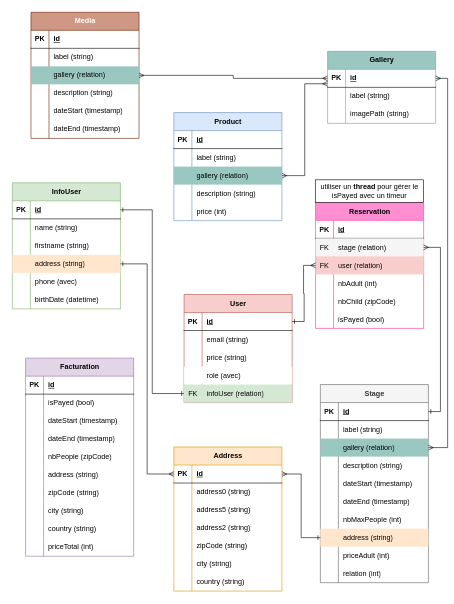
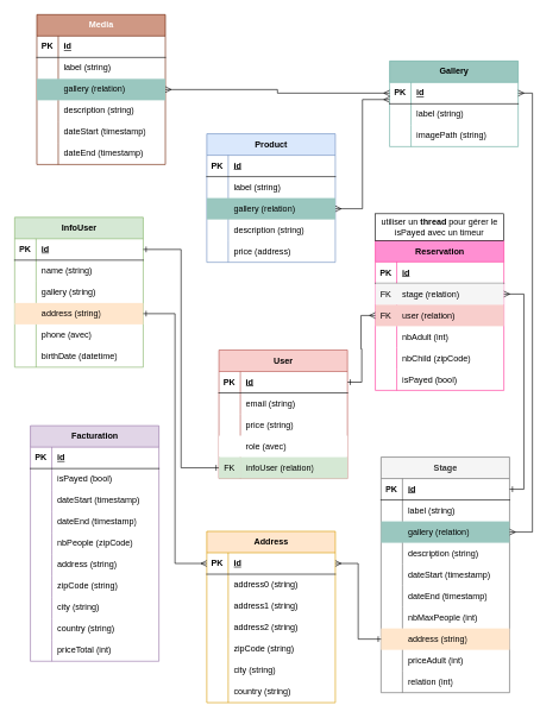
- <mxCell id="166" value="price (int)" style="shape=partialRectangle;connectable=0;fillColor=none;top=0;left=0;bottom=0;right=0;align=left;spacingLeft=6;overflow=hidden;whiteSpace=wrap;html=1;" parent="164" vertex="1"><mxGeometry x="30" width="150" height="30" as="geometry"><mxRectangle width="150" height="30" as="alternateBounds" /></mxGeometry></mxCell>
+ <mxCell id="166" value="price (address)" style="shape=partialRectangle;connectable=0;fillColor=none;top=0;left=0;bottom=0;right=0;align=left;spacingLeft=6;overflow=hidden;whiteSpace=wrap;html=1;" parent="164" vertex="1"><mxGeometry x="30" width="150" height="30" as="geometry"><mxRectangle width="150" height="30" as="alternateBounds" /></mxGeometry></mxCell>
- <mxCell id="73" value="firstname (string)" style="shape=partialRectangle;connectable=0;fillColor=none;top=0;left=0;bottom=0;right=0;align=left;spacingLeft=6;overflow=hidden;whiteSpace=wrap;html=1;" parent="71" vertex="1"><mxGeometry x="30" width="150" height="30" as="geometry"><mxRectangle width="150" height="30" as="alternateBounds" /></mxGeometry></mxCell>
+ <mxCell id="73" value="gallery (string)" style="shape=partialRectangle;connectable=0;fillColor=none;top=0;left=0;bottom=0;right=0;align=left;spacingLeft=6;overflow=hidden;whiteSpace=wrap;html=1;" parent="71" vertex="1"><mxGeometry x="30" width="150" height="30" as="geometry"><mxRectangle width="150" height="30" as="alternateBounds" /></mxGeometry></mxCell>
- <mxCell id="117" value="address5 (string)" style="shape=partialRectangle;connectable=0;fillColor=none;top=0;left=0;bottom=0;right=0;align=left;spacingLeft=6;overflow=hidden;whiteSpace=wrap;html=1;" parent="115" vertex="1"><mxGeometry x="30" width="150" height="30" as="geometry"><mxRectangle width="150" height="30" as="alternateBounds" /></mxGeometry></mxCell>
+ <mxCell id="117" value="address1 (string)" style="shape=partialRectangle;connectable=0;fillColor=none;top=0;left=0;bottom=0;right=0;align=left;spacingLeft=6;overflow=hidden;whiteSpace=wrap;html=1;" parent="115" vertex="1"><mxGeometry x="30" width="150" height="30" as="geometry"><mxRectangle width="150" height="30" as="alternateBounds" /></mxGeometry></mxCell>
